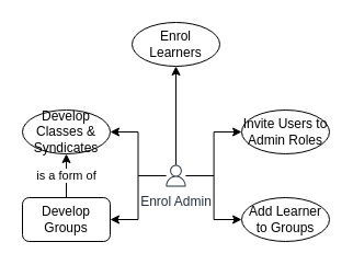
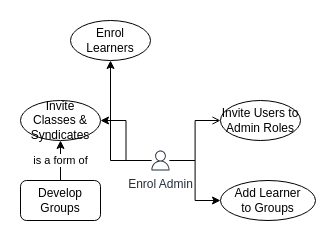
- <mxCell id="13" value="Enrol Learners" style="ellipse;whiteSpace=wrap;html=1;" vertex="1" parent="1"><mxGeometry x="120" y="20" width="80" height="40" as="geometry" /></mxCell>
+ <mxCell id="13" value="Enrol Learners" style="ellipse;whiteSpace=wrap;html=1;" vertex="1" parent="1"><mxGeometry x="70" y="20" width="80" height="40" as="geometry" /></mxCell>
- <mxCell id="12" value="Develop&lt;br&gt;Classes &amp;amp; Syndicates" style="ellipse;whiteSpace=wrap;html=1;" vertex="1" parent="1"><mxGeometry x="20" y="100" width="80" height="40" as="geometry" /></mxCell>
+ <mxCell id="12" value="Invite&lt;br&gt;Classes &amp;amp; Syndicates" style="ellipse;whiteSpace=wrap;html=1;" vertex="1" parent="1"><mxGeometry x="20" y="100" width="80" height="40" as="geometry" /></mxCell>
- <mxCell id="5" style="edgeStyle=orthogonalEdgeStyle;rounded=0;orthogonalLoop=1;jettySize=auto;html=1;entryX=0;entryY=0.5;entryDx=0;entryDy=0;" edge="1" parent="1" source="7" target="8"><mxGeometry relative="1" as="geometry" /></mxCell>
+ <mxCell id="5" style="edgeStyle=orthogonalEdgeStyle;rounded=0;orthogonalLoop=1;jettySize=auto;html=1;entryX=0;entryY=0.5;entryDx=0;entryDy=0;endArrow=open;" edge="1" parent="1" source="7" target="8"><mxGeometry relative="1" as="geometry" /></mxCell>
- <mxCell id="3" style="edgeStyle=orthogonalEdgeStyle;rounded=0;orthogonalLoop=1;jettySize=auto;html=1;entryX=1;entryY=0.5;entryDx=0;entryDy=0;" edge="1" parent="1" source="7" target="11"><mxGeometry relative="1" as="geometry" /></mxCell>
- <mxCell id="9" value="Add Learner&lt;br&gt;to Groups" style="ellipse;whiteSpace=wrap;html=1;" vertex="1" parent="1"><mxGeometry x="220" y="180" width="80" height="40" as="geometry" /></mxCell>
+ <mxCell id="9" value="Add Learner&lt;br&gt;to Groups" style="ellipse;whiteSpace=wrap;html=1;" vertex="1" parent="1"><mxGeometry x="220" y="180" width="95" height="40" as="geometry" /></mxCell>
